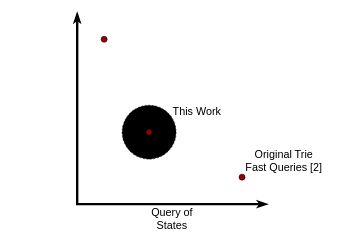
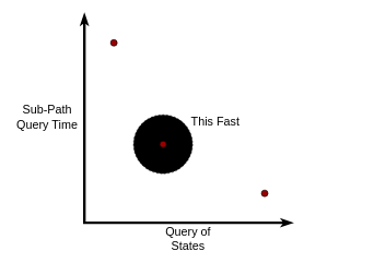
+ <mxCell id="4" value="&lt;font style=&quot;font-size: 18px;&quot;&gt;Sub-Path Query Time&lt;/font&gt;" style="text;html=1;whiteSpace=wrap;strokeColor=none;fillColor=none;align=center;verticalAlign=middle;rounded=0;" vertex="1" parent="1"><mxGeometry x="20" y="164" width="103" height="30" as="geometry" /></mxCell>
- <mxCell id="11" value="&lt;font style=&quot;font-size: 18px;&quot;&gt;This Work&lt;/font&gt;" style="text;html=1;whiteSpace=wrap;strokeColor=none;fillColor=none;align=center;verticalAlign=middle;rounded=0;" vertex="1" parent="1"><mxGeometry x="278" y="170" width="100" height="30" as="geometry" /></mxCell>
+ <mxCell id="11" value="&lt;font style=&quot;font-size: 18px;&quot;&gt;This Fast&lt;/font&gt;" style="text;html=1;whiteSpace=wrap;strokeColor=none;fillColor=none;align=center;verticalAlign=middle;rounded=0;" vertex="1" parent="1"><mxGeometry x="278" y="170" width="100" height="30" as="geometry" /></mxCell>
- <mxCell id="8" value="&lt;div&gt;&lt;font style=&quot;font-size: 18px;&quot;&gt;Original Trie&lt;/font&gt;&lt;/div&gt;&lt;div&gt;&lt;font style=&quot;font-size: 18px;&quot;&gt;Fast Queries [2]&lt;/font&gt;&lt;/div&gt;" style="text;html=1;whiteSpace=wrap;strokeColor=none;fillColor=none;align=center;verticalAlign=middle;rounded=0;" vertex="1" parent="1"><mxGeometry x="398" y="248" width="150" height="40" as="geometry" /></mxCell>
